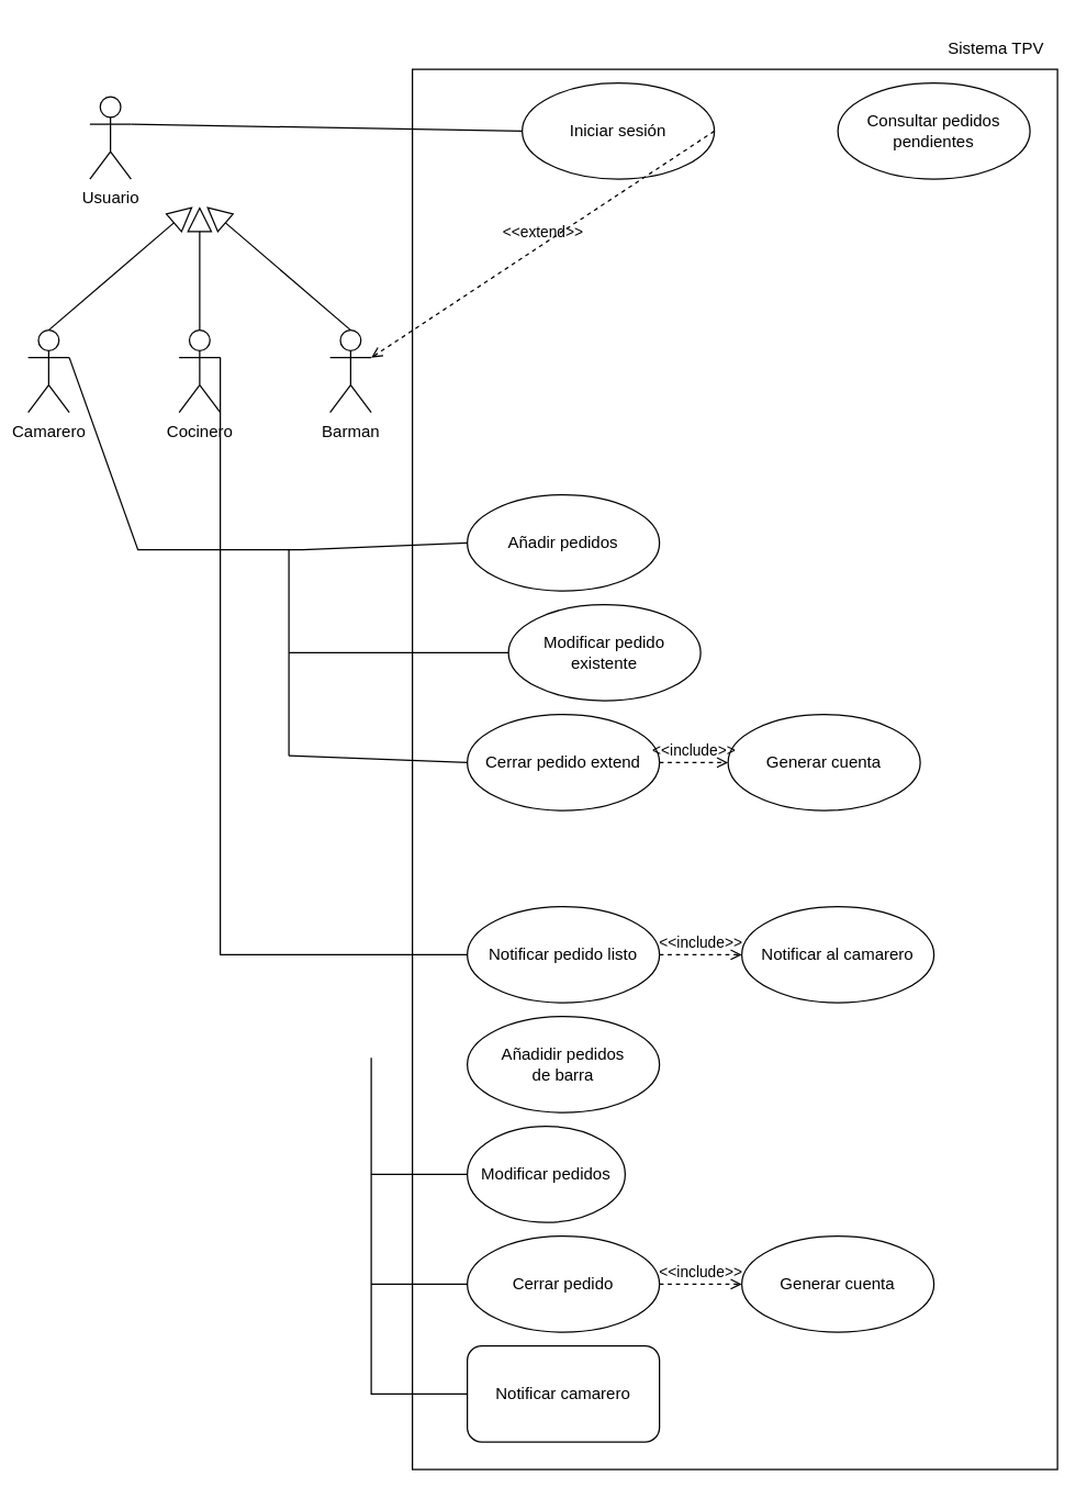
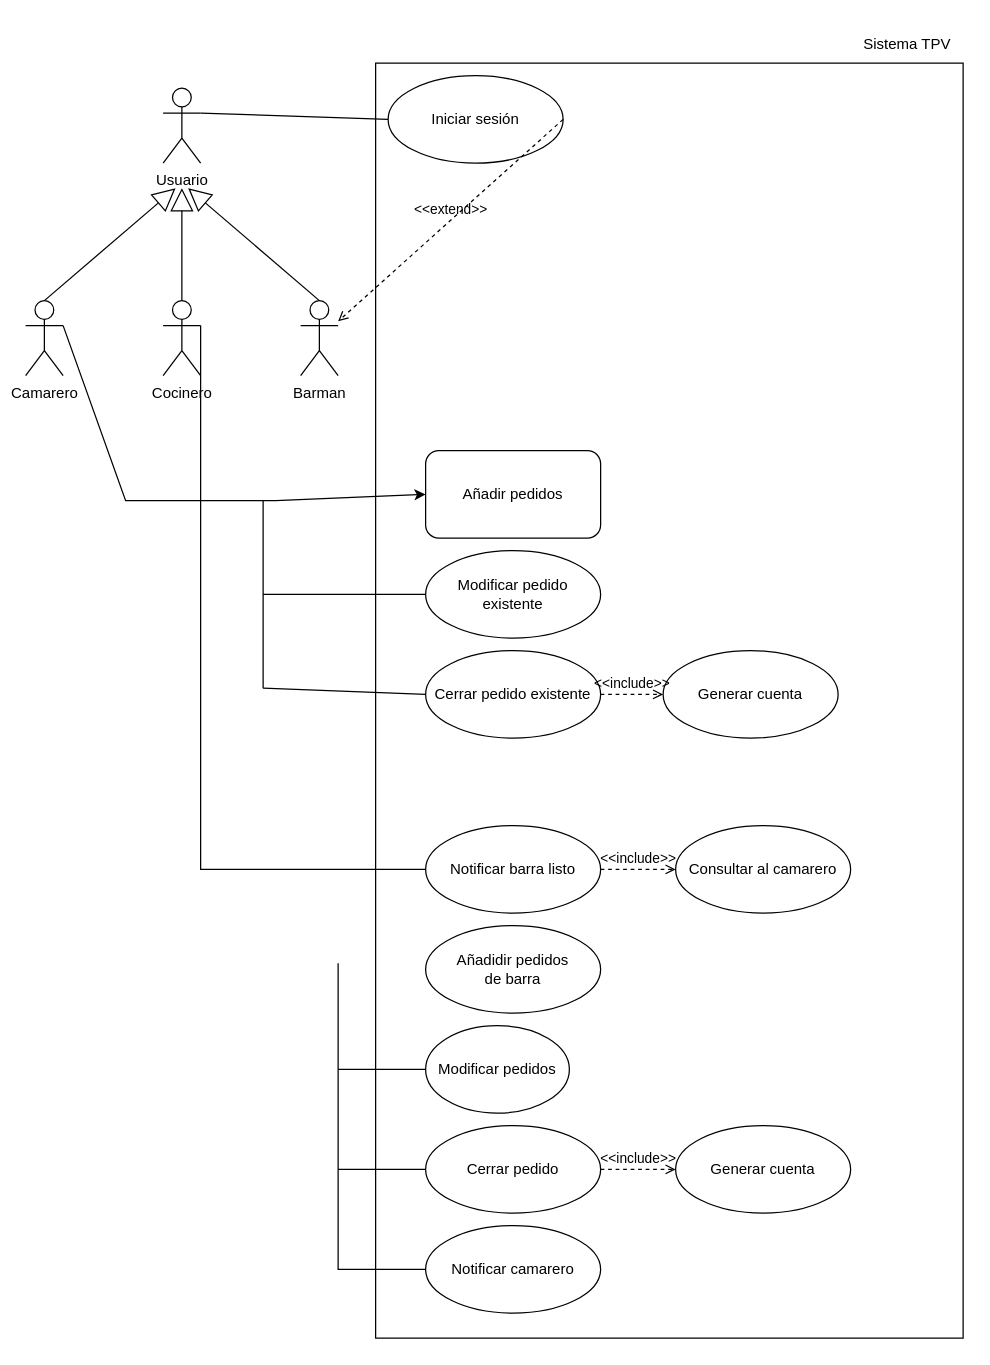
- <mxCell id="11" value="Iniciar sesión" style="ellipse;whiteSpace=wrap;html=1;" vertex="1" parent="1"><mxGeometry x="380" y="60" width="140" height="70" as="geometry" /></mxCell>
+ <mxCell id="11" value="Iniciar sesión" style="ellipse;whiteSpace=wrap;html=1;" vertex="1" parent="1"><mxGeometry x="310" y="60" width="140" height="70" as="geometry" /></mxCell>
- <mxCell id="12" value="Consultar pedidos pendientes" style="ellipse;whiteSpace=wrap;html=1;" vertex="1" parent="1"><mxGeometry x="610" y="60" width="140" height="70" as="geometry" /></mxCell>
- <mxCell id="3" value="Usuario" style="shape=umlActor;verticalLabelPosition=bottom;verticalAlign=top;html=1;" vertex="1" parent="1"><mxGeometry x="65" y="70" width="30" height="60" as="geometry" /></mxCell>
+ <mxCell id="3" value="Usuario" style="shape=umlActor;verticalLabelPosition=bottom;verticalAlign=top;html=1;" vertex="1" parent="1"><mxGeometry x="130" y="70" width="30" height="60" as="geometry" /></mxCell>
- <mxCell id="17" value="Añadir pedidos" style="ellipse;whiteSpace=wrap;html=1;" vertex="1" parent="1"><mxGeometry x="340" y="360" width="140" height="70" as="geometry" /></mxCell>
+ <mxCell id="17" value="Añadir pedidos" style="whiteSpace=wrap;html=1;rounded=1;" vertex="1" parent="1"><mxGeometry x="340" y="360" width="140" height="70" as="geometry" /></mxCell>
- <mxCell id="15" value="" style="endArrow=none;html=1;rounded=0;exitX=1;exitY=0.333;exitDx=0;exitDy=0;exitPerimeter=0;entryX=0;entryY=0.5;entryDx=0;entryDy=0;" edge="1" parent="1" source="5" target="17"><mxGeometry width="50" height="50" relative="1" as="geometry"><mxPoint x="170" y="100" as="sourcePoint" /><mxPoint x="340" y="390" as="targetPoint" /><Array as="points"><mxPoint x="100" y="400" /><mxPoint x="220" y="400" /></Array></mxGeometry></mxCell>
+ <mxCell id="15" value="" style="endArrow=classic;html=1;rounded=0;exitX=1;exitY=0.333;exitDx=0;exitDy=0;exitPerimeter=0;entryX=0;entryY=0.5;entryDx=0;entryDy=0;" edge="1" parent="1" source="5" target="17"><mxGeometry width="50" height="50" relative="1" as="geometry"><mxPoint x="170" y="100" as="sourcePoint" /><mxPoint x="340" y="390" as="targetPoint" /><Array as="points"><mxPoint x="100" y="400" /><mxPoint x="220" y="400" /></Array></mxGeometry></mxCell>
- <mxCell id="20" value="Modificar pedido existente" style="ellipse;whiteSpace=wrap;html=1;" vertex="1" parent="1"><mxGeometry x="370" y="440" width="140" height="70" as="geometry" /></mxCell>
+ <mxCell id="20" value="Modificar pedido existente" style="ellipse;whiteSpace=wrap;html=1;" vertex="1" parent="1"><mxGeometry x="340" y="440" width="140" height="70" as="geometry" /></mxCell>
- <mxCell id="21" value="Cerrar pedido extend" style="ellipse;whiteSpace=wrap;html=1;" vertex="1" parent="1"><mxGeometry x="340" y="520" width="140" height="70" as="geometry" /></mxCell>
+ <mxCell id="21" value="Cerrar pedido existente" style="ellipse;whiteSpace=wrap;html=1;" vertex="1" parent="1"><mxGeometry x="340" y="520" width="140" height="70" as="geometry" /></mxCell>
- <mxCell id="18" value="Notificar pedido listo" style="ellipse;whiteSpace=wrap;html=1;" vertex="1" parent="1"><mxGeometry x="340" y="660" width="140" height="70" as="geometry" /></mxCell>
+ <mxCell id="18" value="Notificar barra listo" style="ellipse;whiteSpace=wrap;html=1;" vertex="1" parent="1"><mxGeometry x="340" y="660" width="140" height="70" as="geometry" /></mxCell>
- <mxCell id="24" value="Notificar al camarero" style="ellipse;whiteSpace=wrap;html=1;" vertex="1" parent="1"><mxGeometry x="540" y="660" width="140" height="70" as="geometry" /></mxCell>
+ <mxCell id="24" value="Consultar al camarero" style="ellipse;whiteSpace=wrap;html=1;" vertex="1" parent="1"><mxGeometry x="540" y="660" width="140" height="70" as="geometry" /></mxCell>
- <mxCell id="28" value="Notificar camarero" style="whiteSpace=wrap;html=1;rounded=1;" vertex="1" parent="1"><mxGeometry x="340" y="980" width="140" height="70" as="geometry" /></mxCell>
+ <mxCell id="28" value="Notificar camarero" style="ellipse;whiteSpace=wrap;html=1;" vertex="1" parent="1"><mxGeometry x="340" y="980" width="140" height="70" as="geometry" /></mxCell>
